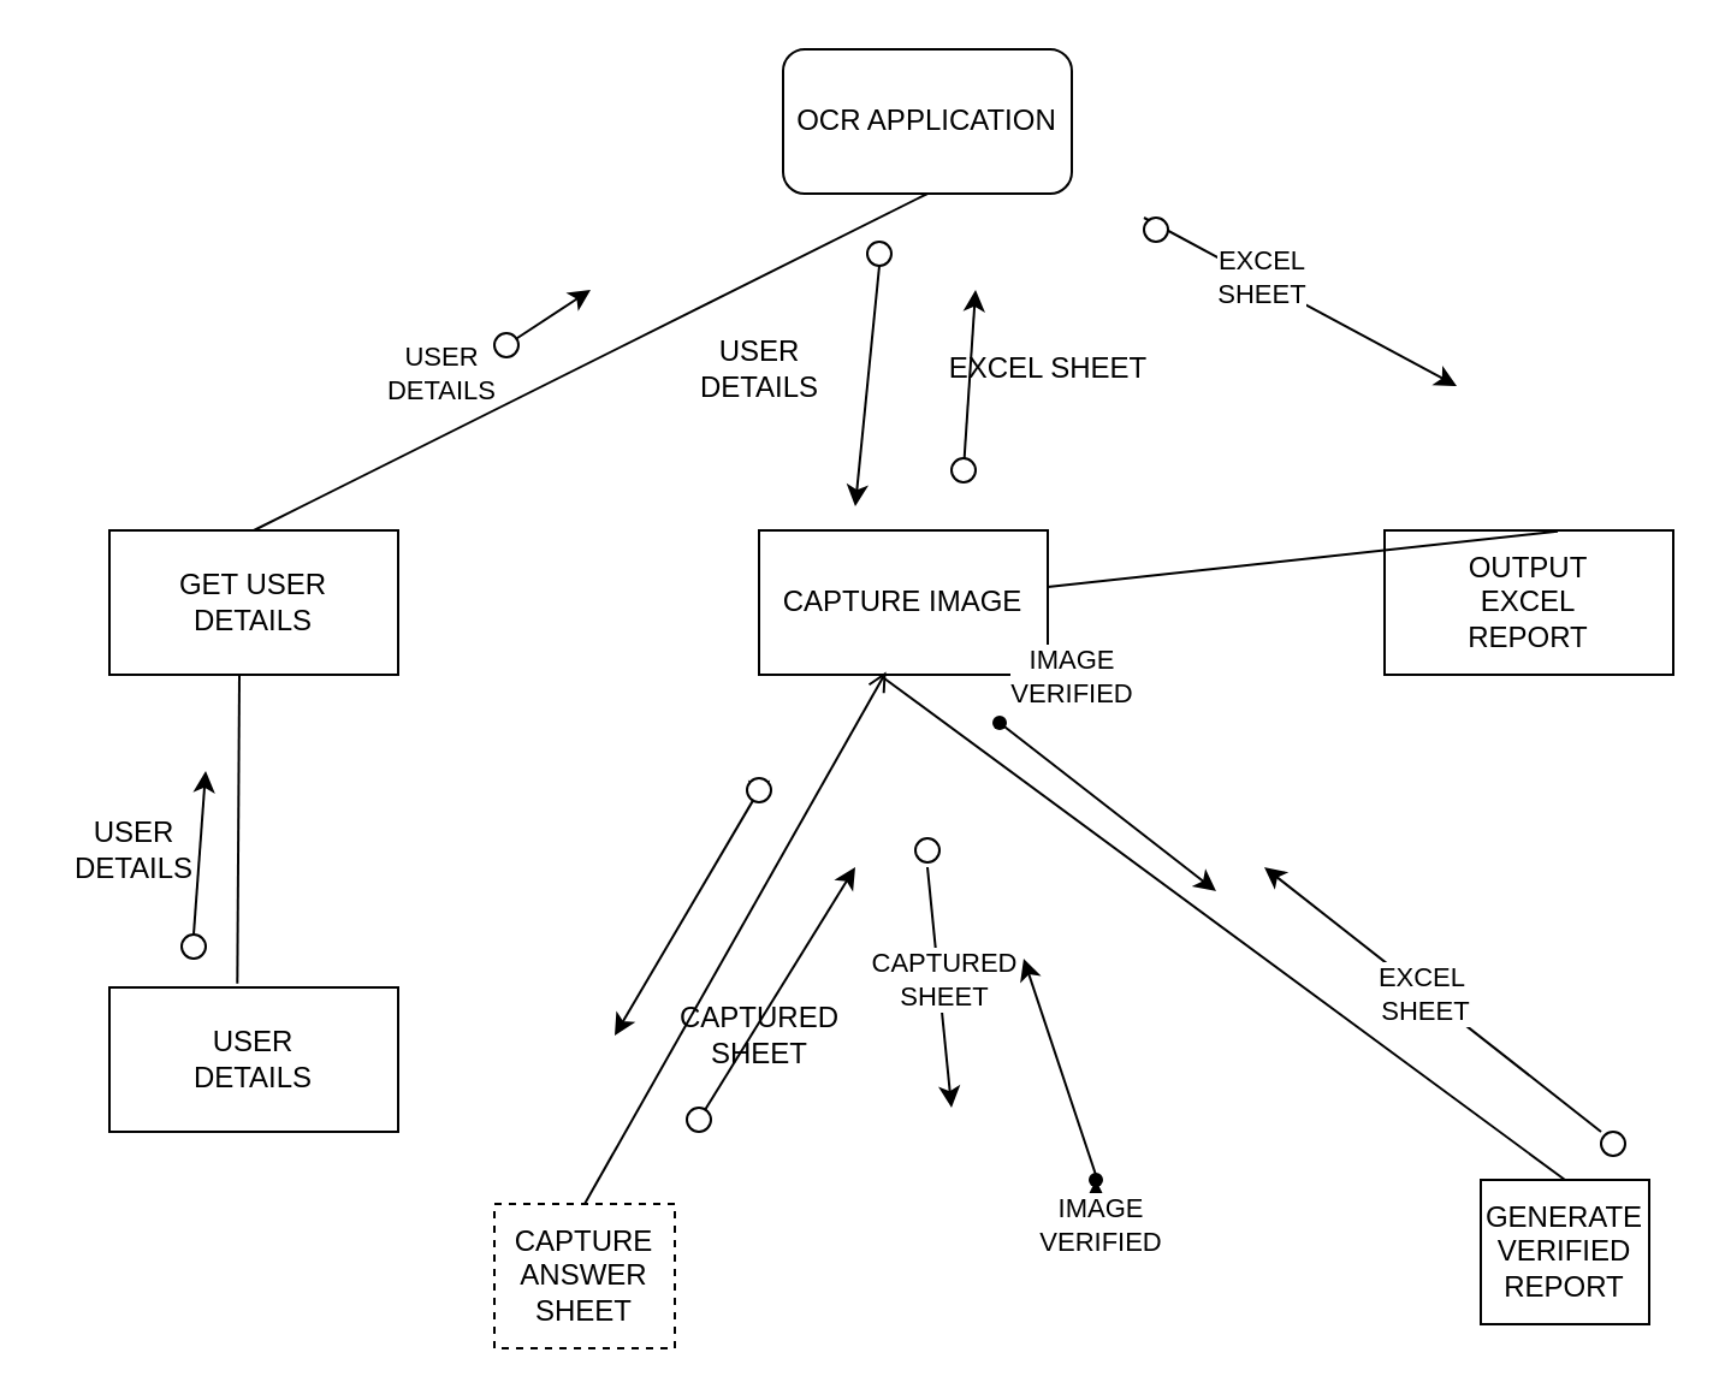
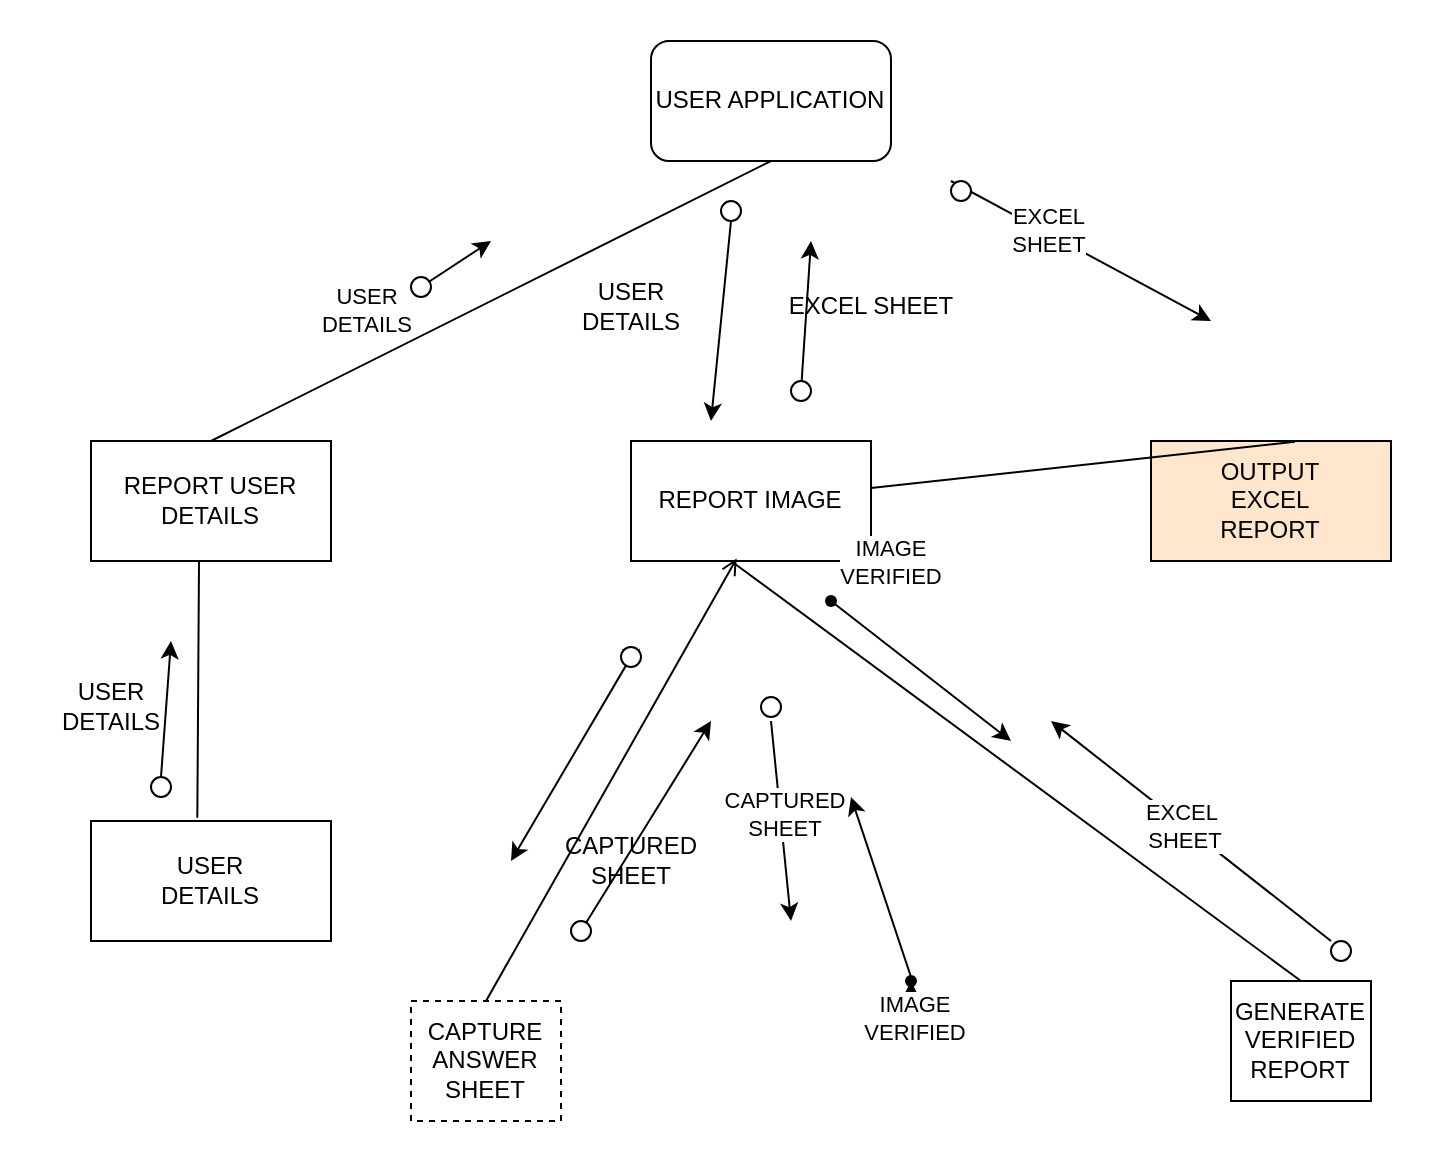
- <mxCell id="2" value="OCR APPLICATION" style="rounded=1;whiteSpace=wrap;html=1;" parent="1" vertex="1"><mxGeometry x="325" y="20" width="120" height="60" as="geometry" /></mxCell>
+ <mxCell id="2" value="USER APPLICATION" style="rounded=1;whiteSpace=wrap;html=1;" parent="1" vertex="1"><mxGeometry x="325" y="20" width="120" height="60" as="geometry" /></mxCell>
- <mxCell id="3" value="GET USER&lt;div&gt;DETAILS&lt;/div&gt;" style="rounded=0;whiteSpace=wrap;html=1;" parent="1" vertex="1"><mxGeometry x="45" y="220" width="120" height="60" as="geometry" /></mxCell>
+ <mxCell id="3" value="REPORT USER&lt;div&gt;DETAILS&lt;/div&gt;" style="rounded=0;whiteSpace=wrap;html=1;" parent="1" vertex="1"><mxGeometry x="45" y="220" width="120" height="60" as="geometry" /></mxCell>
- <mxCell id="4" value="CAPTURE IMAGE" style="rounded=0;whiteSpace=wrap;html=1;" parent="1" vertex="1"><mxGeometry x="315" y="220" width="120" height="60" as="geometry" /></mxCell>
+ <mxCell id="4" value="REPORT IMAGE" style="rounded=0;whiteSpace=wrap;html=1;" parent="1" vertex="1"><mxGeometry x="315" y="220" width="120" height="60" as="geometry" /></mxCell>
- <mxCell id="5" value="OUTPUT&lt;div&gt;EXCEL&lt;/div&gt;&lt;div&gt;REPORT&lt;/div&gt;" style="rounded=0;whiteSpace=wrap;html=1;" parent="1" vertex="1"><mxGeometry x="575" y="220" width="120" height="60" as="geometry" /></mxCell>
+ <mxCell id="5" value="OUTPUT&lt;div&gt;EXCEL&lt;/div&gt;&lt;div&gt;REPORT&lt;/div&gt;" style="rounded=0;whiteSpace=wrap;html=1;fillColor=#ffe6cc;" parent="1" vertex="1"><mxGeometry x="575" y="220" width="120" height="60" as="geometry" /></mxCell>
